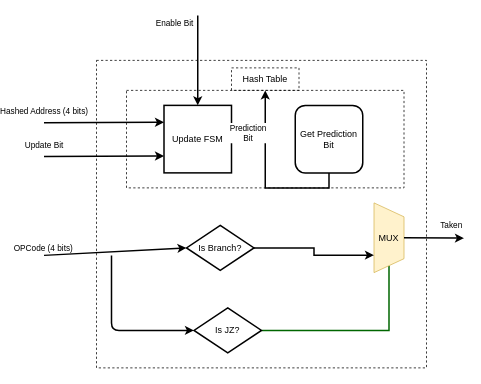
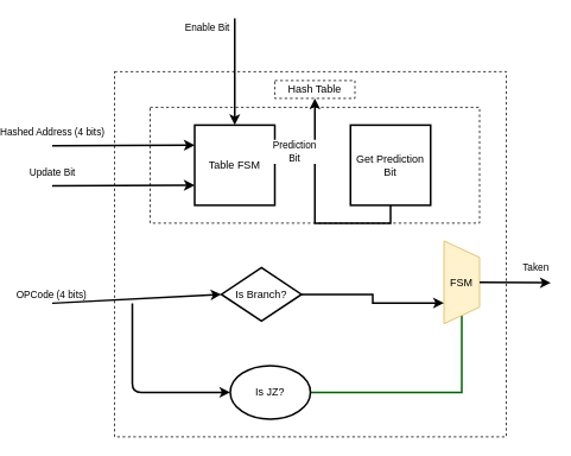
- <mxCell id="19" value="Hash Table" style="rounded=0;whiteSpace=wrap;html=1;dashed=1;strokeWidth=1;fillColor=none;" parent="1" vertex="1"><mxGeometry x="270" y="90" width="90" height="30" as="geometry" /></mxCell>
+ <mxCell id="19" value="Hash Table" style="rounded=0;whiteSpace=wrap;html=1;dashed=1;strokeWidth=1;fillColor=none;" parent="1" vertex="1"><mxGeometry x="270" y="90" width="90" height="20" as="geometry" /></mxCell>
- <mxCell id="8" value="&lt;span style=&quot;white-space: normal&quot;&gt;Update FSM&lt;/span&gt;" style="whiteSpace=wrap;html=1;aspect=fixed;strokeWidth=2;" parent="1" vertex="1"><mxGeometry x="180" y="140" width="90" height="90" as="geometry" /></mxCell>
+ <mxCell id="8" value="&lt;span style=&quot;white-space: normal&quot;&gt;Table FSM&lt;/span&gt;" style="whiteSpace=wrap;html=1;aspect=fixed;strokeWidth=2;" parent="1" vertex="1"><mxGeometry x="180" y="140" width="90" height="90" as="geometry" /></mxCell>
- <mxCell id="15" value="&lt;span style=&quot;white-space: normal&quot;&gt;Get Prediction Bit&lt;/span&gt;" style="whiteSpace=wrap;html=1;aspect=fixed;strokeWidth=2;rounded=1;" parent="1" vertex="1"><mxGeometry x="355" y="140" width="90" height="90" as="geometry" /></mxCell>
+ <mxCell id="15" value="&lt;span style=&quot;white-space: normal&quot;&gt;Get Prediction Bit&lt;/span&gt;" style="whiteSpace=wrap;html=1;aspect=fixed;strokeWidth=2;" parent="1" vertex="1"><mxGeometry x="355" y="140" width="90" height="90" as="geometry" /></mxCell>
- <mxCell id="10" value="&lt;font style=&quot;font-size: 12px&quot;&gt;MUX&lt;/font&gt;" style="shape=trapezoid;perimeter=trapezoidPerimeter;whiteSpace=wrap;html=1;direction=south;fillColor=#fff2cc;strokeColor=#d6b656;" parent="1" vertex="1"><mxGeometry x="460" y="270" width="40" height="93" as="geometry" /></mxCell>
+ <mxCell id="10" value="&lt;font style=&quot;font-size: 12px&quot;&gt;FSM&lt;/font&gt;" style="shape=trapezoid;perimeter=trapezoidPerimeter;whiteSpace=wrap;html=1;direction=south;fillColor=#fff2cc;strokeColor=#d6b656;" parent="1" vertex="1"><mxGeometry x="460" y="270" width="40" height="93" as="geometry" /></mxCell>
- <mxCell id="5" value="Is JZ?" style="rhombus;whiteSpace=wrap;html=1;strokeWidth=2;" parent="1" vertex="1"><mxGeometry x="220" y="410" width="90" height="60" as="geometry" /></mxCell>
+ <mxCell id="5" value="Is JZ?" style="ellipse;whiteSpace=wrap;html=1;strokeWidth=2;" parent="1" vertex="1"><mxGeometry x="220" y="410" width="90" height="60" as="geometry" /></mxCell>
